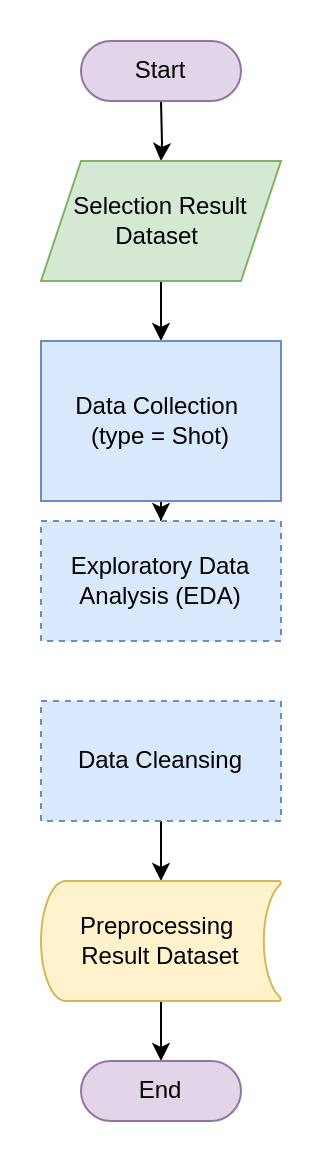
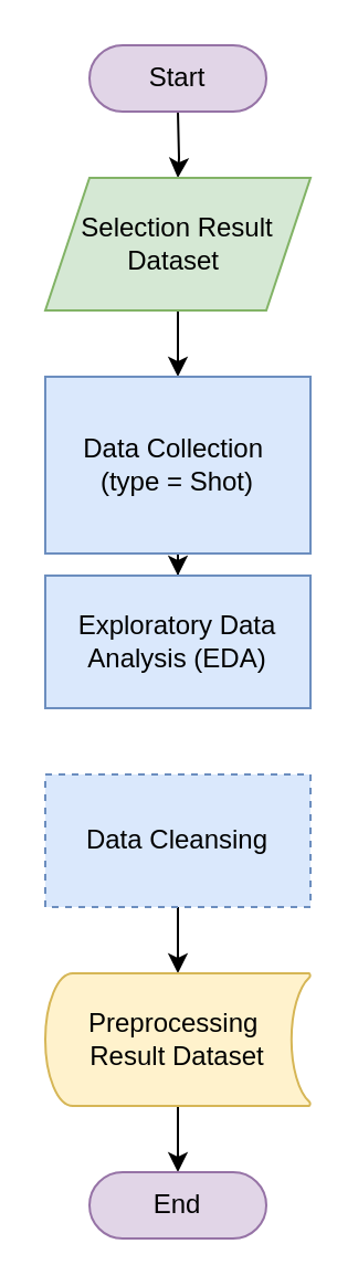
- <mxCell id="5" value="" style="edgeStyle=orthogonalEdgeStyle;rounded=0;orthogonalLoop=1;jettySize=auto;html=1;" parent="1" source="6" target="8" edge="1"><mxGeometry relative="1" as="geometry" /></mxCell>
+ <mxCell id="5" value="" style="edgeStyle=orthogonalEdgeStyle;rounded=0;orthogonalLoop=1;jettySize=auto;html=1;dashed=1;" parent="1" source="6" target="8" edge="1"><mxGeometry relative="1" as="geometry" /></mxCell>
- <mxCell id="8" value="Exploratory Data Analysis (EDA)" style="rounded=0;whiteSpace=wrap;html=1;fillColor=#dae8fc;strokeColor=#6c8ebf;dashed=1;" parent="1" vertex="1"><mxGeometry x="20" y="260" width="120" height="60" as="geometry" /></mxCell>
+ <mxCell id="8" value="Exploratory Data Analysis (EDA)" style="rounded=0;whiteSpace=wrap;html=1;fillColor=#dae8fc;strokeColor=#6c8ebf;" parent="1" vertex="1"><mxGeometry x="20" y="260" width="120" height="60" as="geometry" /></mxCell>
